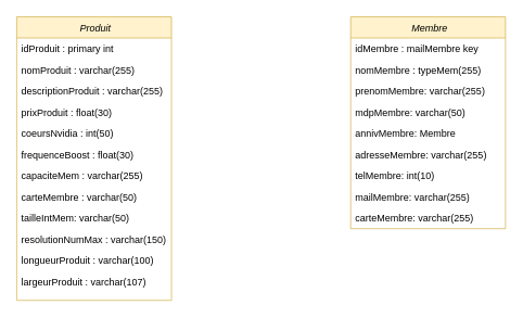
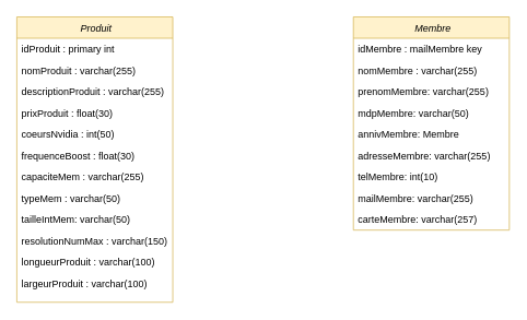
- <mxCell id="4" value="nomMembre : typeMem(255)&#10;" style="text;align=left;verticalAlign=top;spacingLeft=4;spacingRight=4;overflow=hidden;rotatable=0;points=[[0,0.5],[1,0.5]];portConstraint=eastwest;rounded=0;shadow=0;html=0;" parent="2" vertex="1"><mxGeometry y="52" width="190" height="26" as="geometry" /></mxCell>
+ <mxCell id="4" value="nomMembre : varchar(255)&#10;" style="text;align=left;verticalAlign=top;spacingLeft=4;spacingRight=4;overflow=hidden;rotatable=0;points=[[0,0.5],[1,0.5]];portConstraint=eastwest;rounded=0;shadow=0;html=0;" parent="2" vertex="1"><mxGeometry y="52" width="190" height="26" as="geometry" /></mxCell>
- <mxCell id="20" value="carteMembre : varchar(50)&#10;" style="text;align=left;verticalAlign=top;spacingLeft=4;spacingRight=4;overflow=hidden;rotatable=0;points=[[0,0.5],[1,0.5]];portConstraint=eastwest;" vertex="1" parent="12"><mxGeometry y="208" width="190" height="26" as="geometry" /></mxCell>
+ <mxCell id="20" value="typeMem : varchar(50)&#10;" style="text;align=left;verticalAlign=top;spacingLeft=4;spacingRight=4;overflow=hidden;rotatable=0;points=[[0,0.5],[1,0.5]];portConstraint=eastwest;" vertex="1" parent="12"><mxGeometry y="208" width="190" height="26" as="geometry" /></mxCell>
- <mxCell id="11" value="carteMembre: varchar(255)&#10;" style="text;align=left;verticalAlign=top;spacingLeft=4;spacingRight=4;overflow=hidden;rotatable=0;points=[[0,0.5],[1,0.5]];portConstraint=eastwest;" vertex="1" parent="2"><mxGeometry y="234" width="190" height="26" as="geometry" /></mxCell>
+ <mxCell id="11" value="carteMembre: varchar(257)&#10;" style="text;align=left;verticalAlign=top;spacingLeft=4;spacingRight=4;overflow=hidden;rotatable=0;points=[[0,0.5],[1,0.5]];portConstraint=eastwest;" vertex="1" parent="2"><mxGeometry y="234" width="190" height="26" as="geometry" /></mxCell>
- <mxCell id="24" value="largeurProduit : varchar(107)&#10;" style="text;align=left;verticalAlign=top;spacingLeft=4;spacingRight=4;overflow=hidden;rotatable=0;points=[[0,0.5],[1,0.5]];portConstraint=eastwest;" vertex="1" parent="12"><mxGeometry y="312" width="190" height="26" as="geometry" /></mxCell>
+ <mxCell id="24" value="largeurProduit : varchar(100)&#10;" style="text;align=left;verticalAlign=top;spacingLeft=4;spacingRight=4;overflow=hidden;rotatable=0;points=[[0,0.5],[1,0.5]];portConstraint=eastwest;" vertex="1" parent="12"><mxGeometry y="312" width="190" height="26" as="geometry" /></mxCell>
